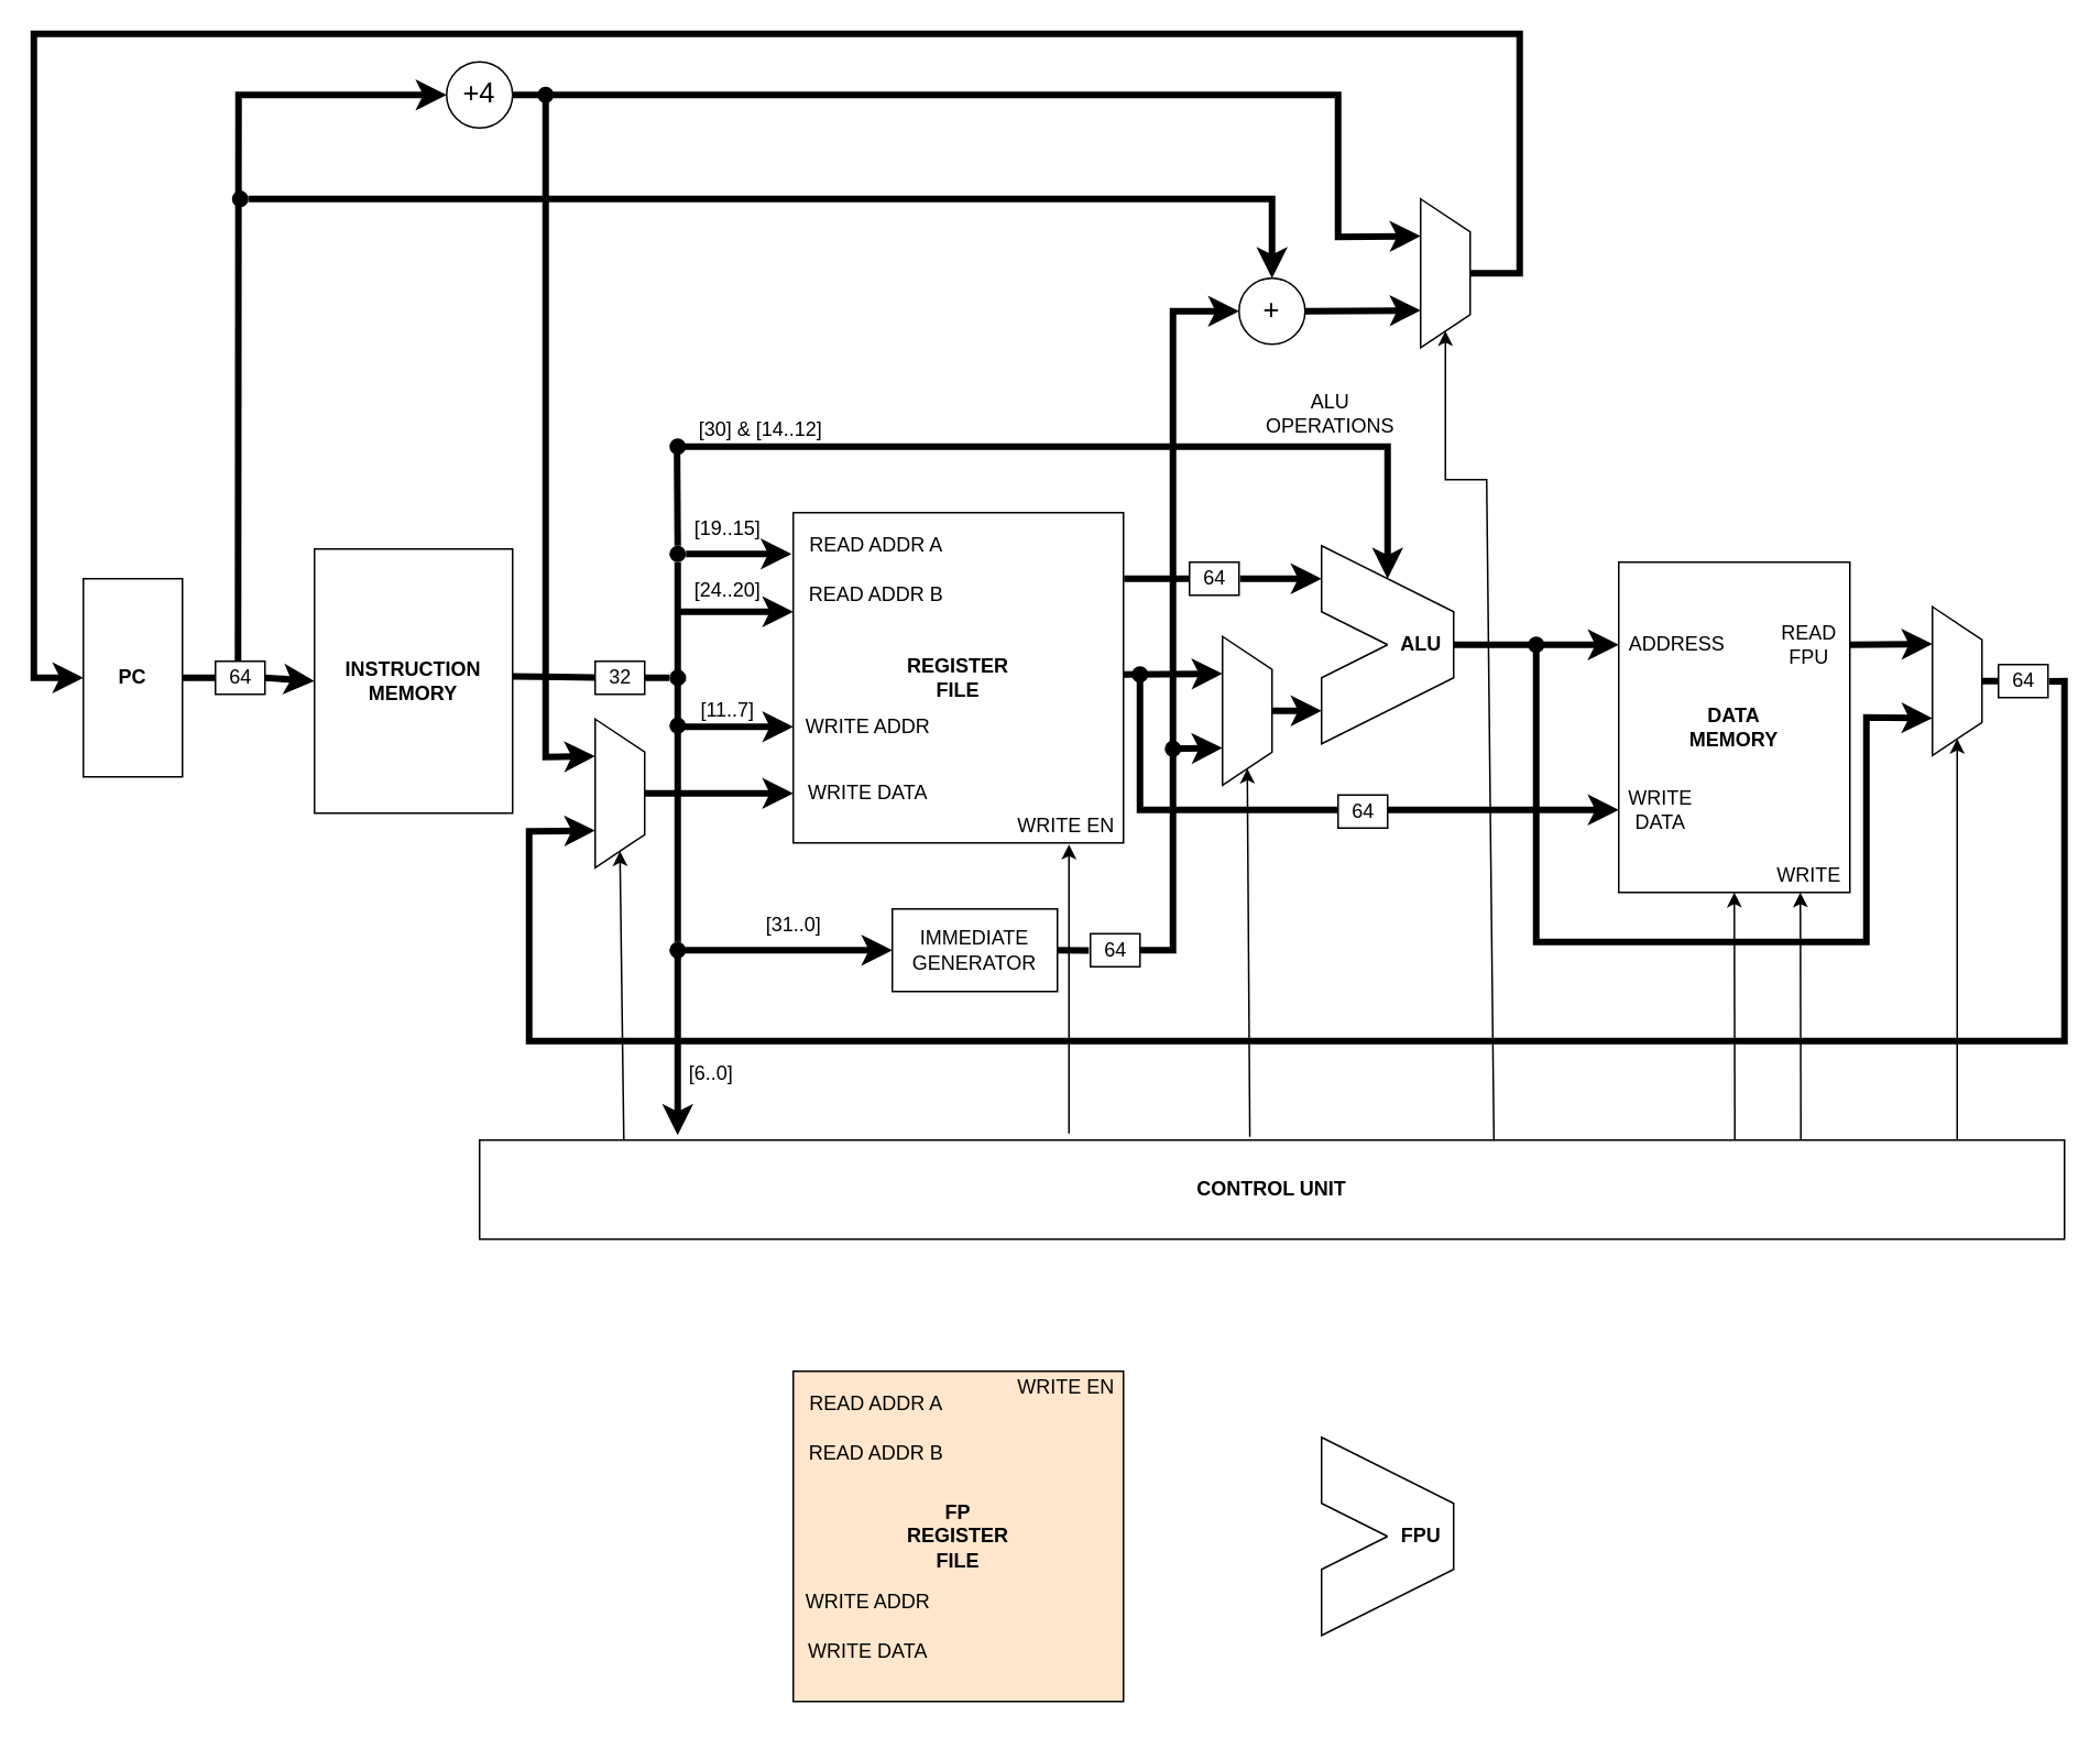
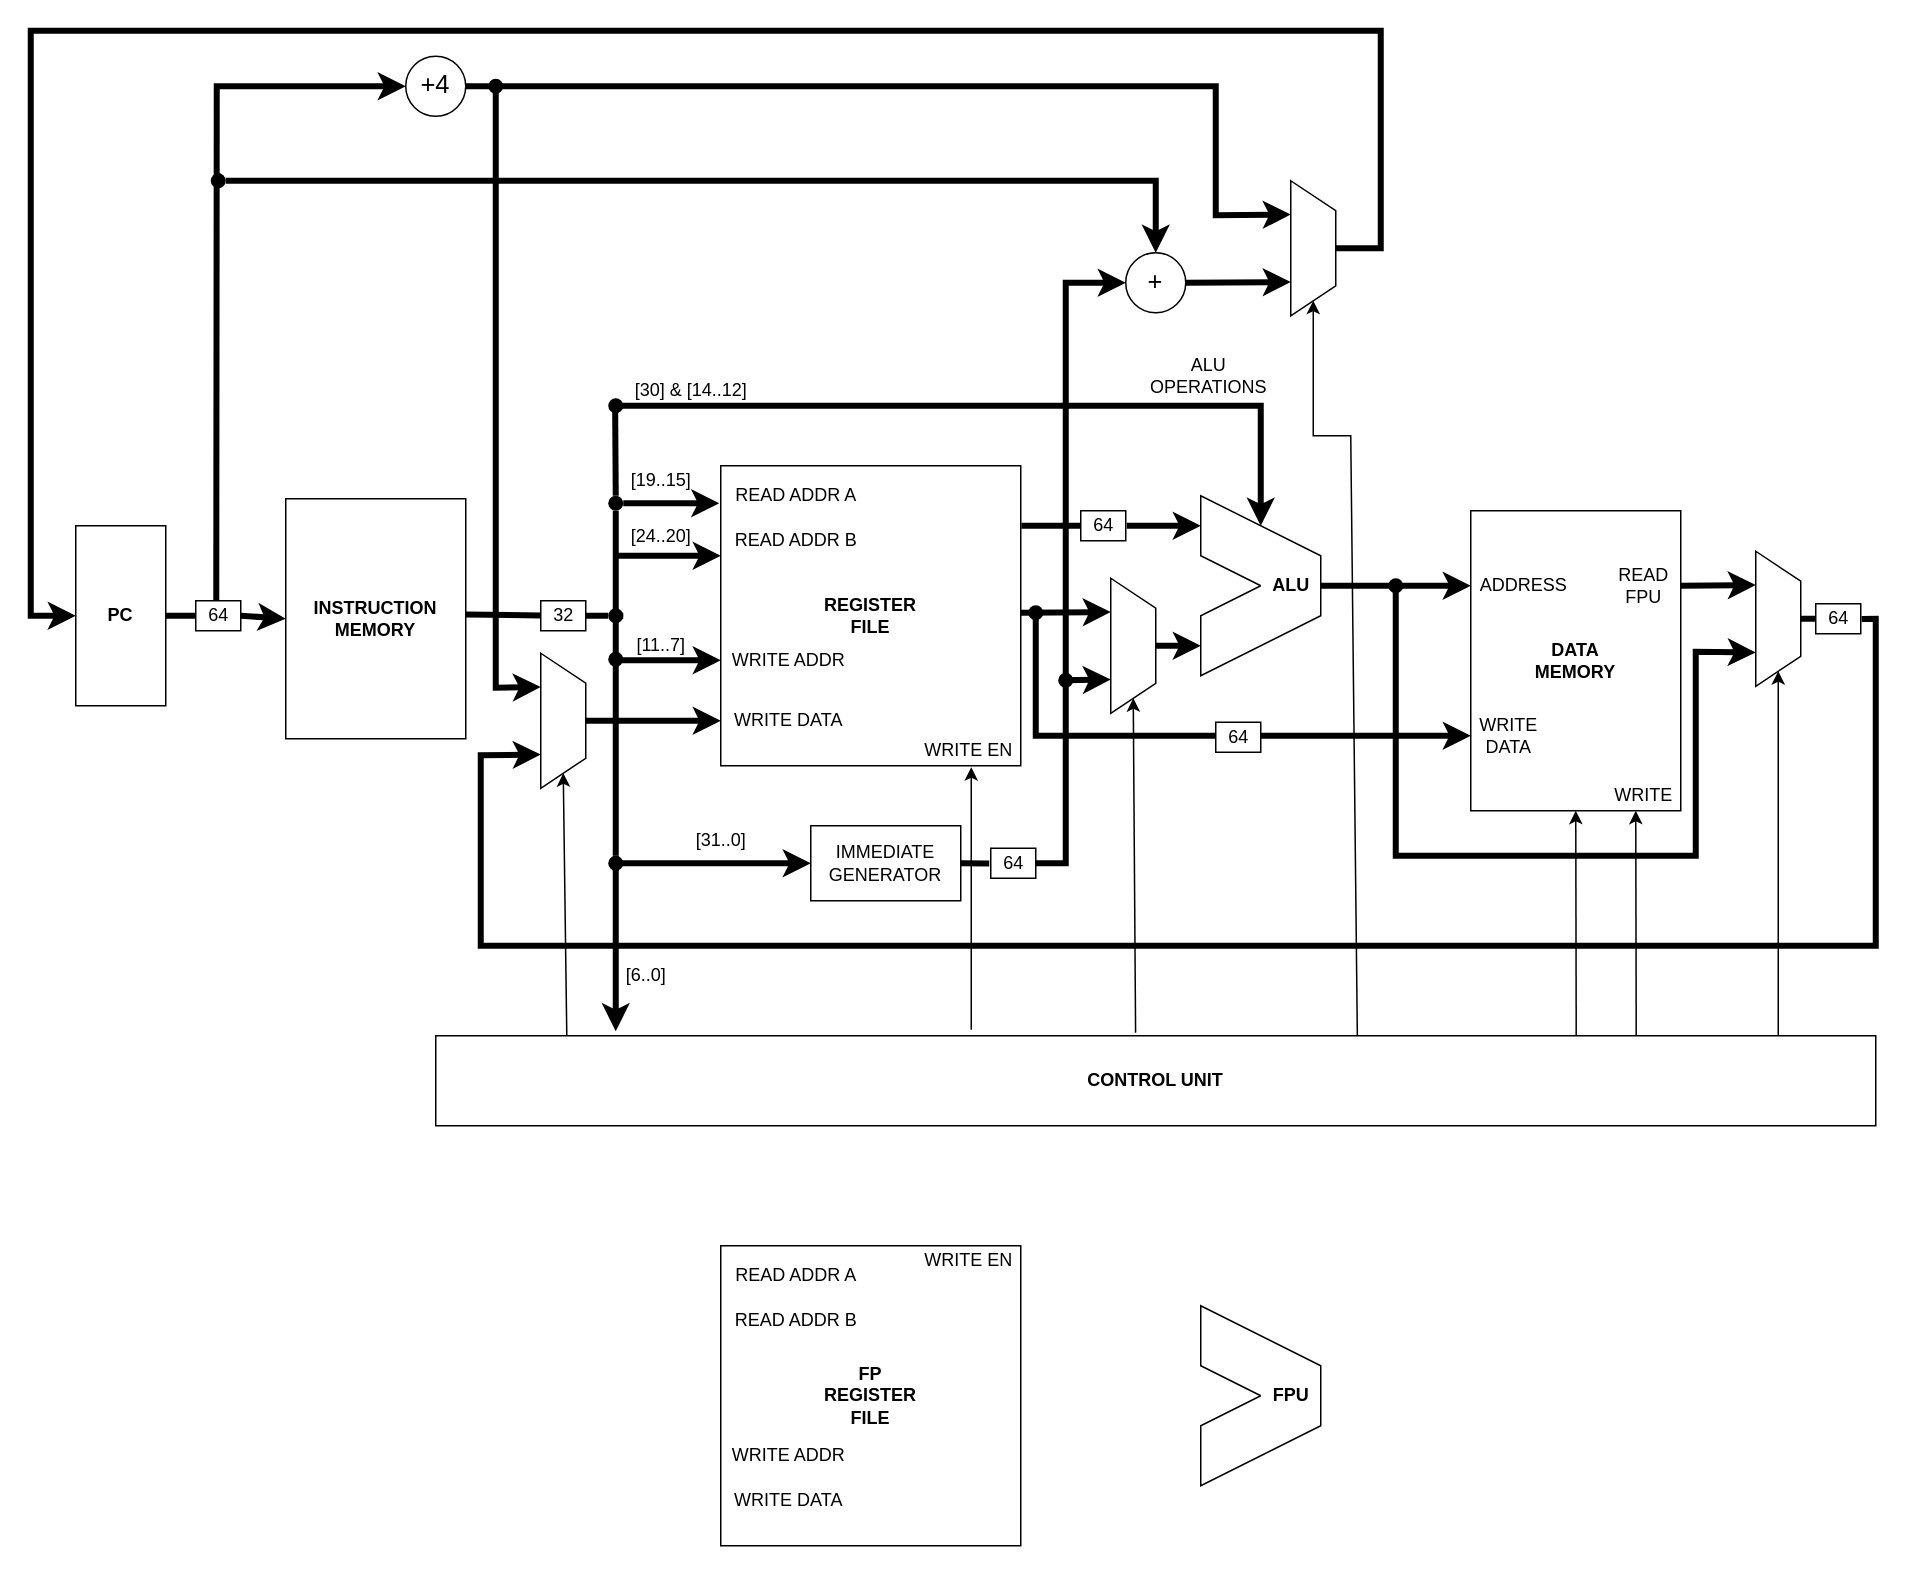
- <mxCell id="91" value="&lt;b&gt;FP&lt;br&gt;REGISTER&lt;br&gt;FILE&lt;/b&gt;" style="rounded=0;whiteSpace=wrap;html=1;fillColor=#ffe6cc;" parent="1" vertex="1"><mxGeometry x="480" y="830" width="200" height="200" as="geometry" /></mxCell>
+ <mxCell id="91" value="&lt;b&gt;FP&lt;br&gt;REGISTER&lt;br&gt;FILE&lt;/b&gt;" style="rounded=0;whiteSpace=wrap;html=1;" parent="1" vertex="1"><mxGeometry x="480" y="830" width="200" height="200" as="geometry" /></mxCell>
